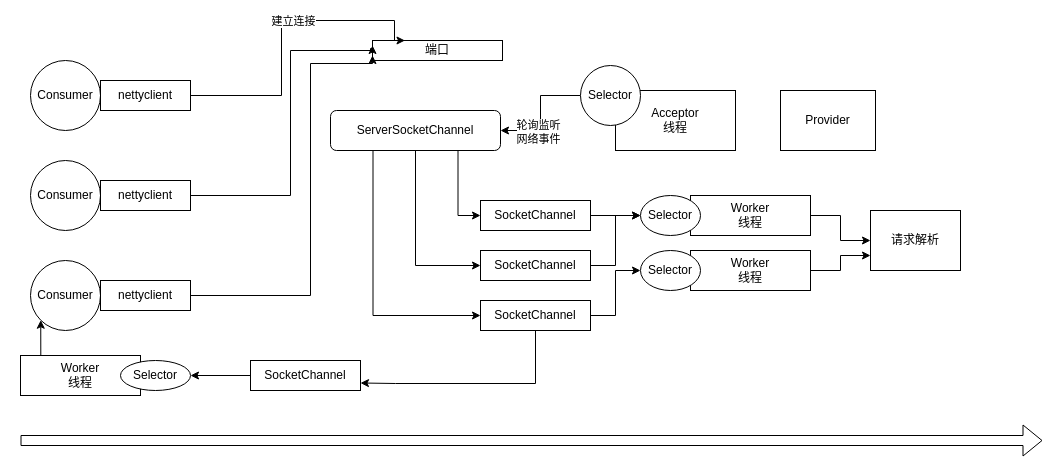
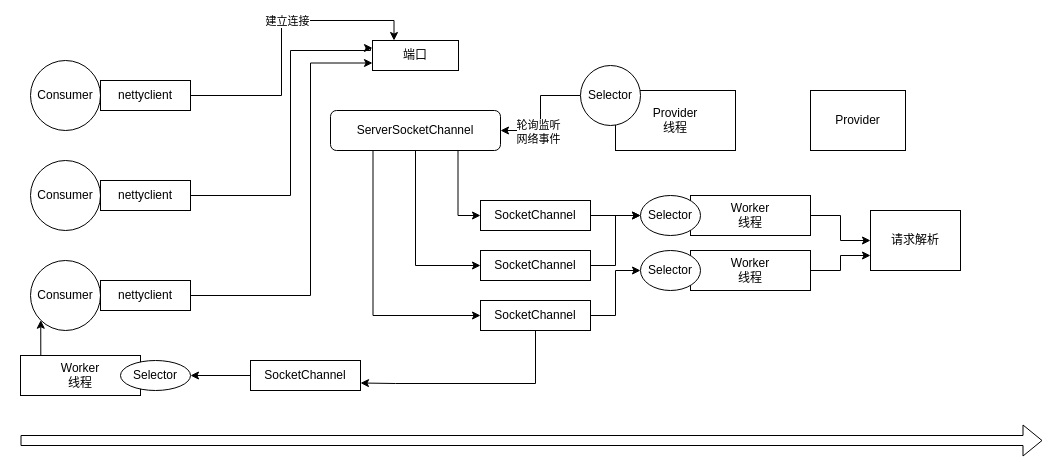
- <mxCell id="14" value="端口" style="rounded=0;whiteSpace=wrap;html=1;" vertex="1" parent="1"><mxGeometry x="372" y="40" width="130" height="20" as="geometry" /></mxCell>
+ <mxCell id="14" value="端口" style="rounded=0;whiteSpace=wrap;html=1;" vertex="1" parent="1"><mxGeometry x="372" y="40" width="86" height="30" as="geometry" /></mxCell>
- <mxCell id="10" value="Acceptor&lt;br&gt;线程" style="rounded=0;whiteSpace=wrap;html=1;" vertex="1" parent="1"><mxGeometry x="615" y="90" width="120" height="60" as="geometry" /></mxCell>
+ <mxCell id="10" value="Provider&lt;br&gt;线程" style="rounded=0;whiteSpace=wrap;html=1;" vertex="1" parent="1"><mxGeometry x="615" y="90" width="120" height="60" as="geometry" /></mxCell>
- <mxCell id="2" value="Provider" style="rounded=0;whiteSpace=wrap;html=1;" vertex="1" parent="1"><mxGeometry x="780" y="90" width="95" height="60" as="geometry" /></mxCell>
+ <mxCell id="2" value="Provider" style="rounded=0;whiteSpace=wrap;html=1;" vertex="1" parent="1"><mxGeometry x="810" y="90" width="95" height="60" as="geometry" /></mxCell>
